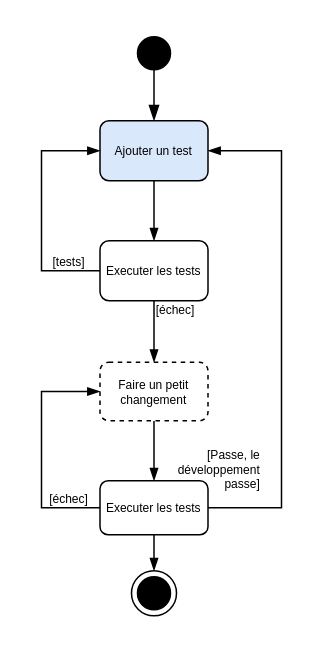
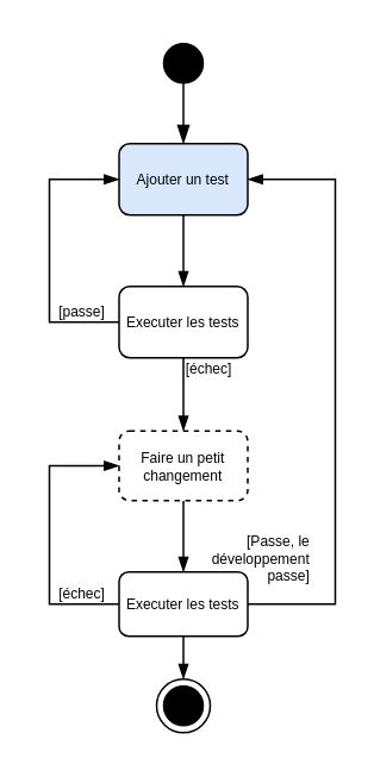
- <mxCell id="15" value="[tests]" style="text;html=1;align=center;verticalAlign=middle;resizable=0;points=[];autosize=1;strokeColor=none;fillColor=none;fontSize=8;" parent="1" vertex="1"><mxGeometry x="20" y="164" width="50" height="20" as="geometry" /></mxCell>
+ <mxCell id="15" value="[passe]" style="text;html=1;align=center;verticalAlign=middle;resizable=0;points=[];autosize=1;strokeColor=none;fillColor=none;fontSize=8;" parent="1" vertex="1"><mxGeometry x="20" y="164" width="50" height="20" as="geometry" /></mxCell>
